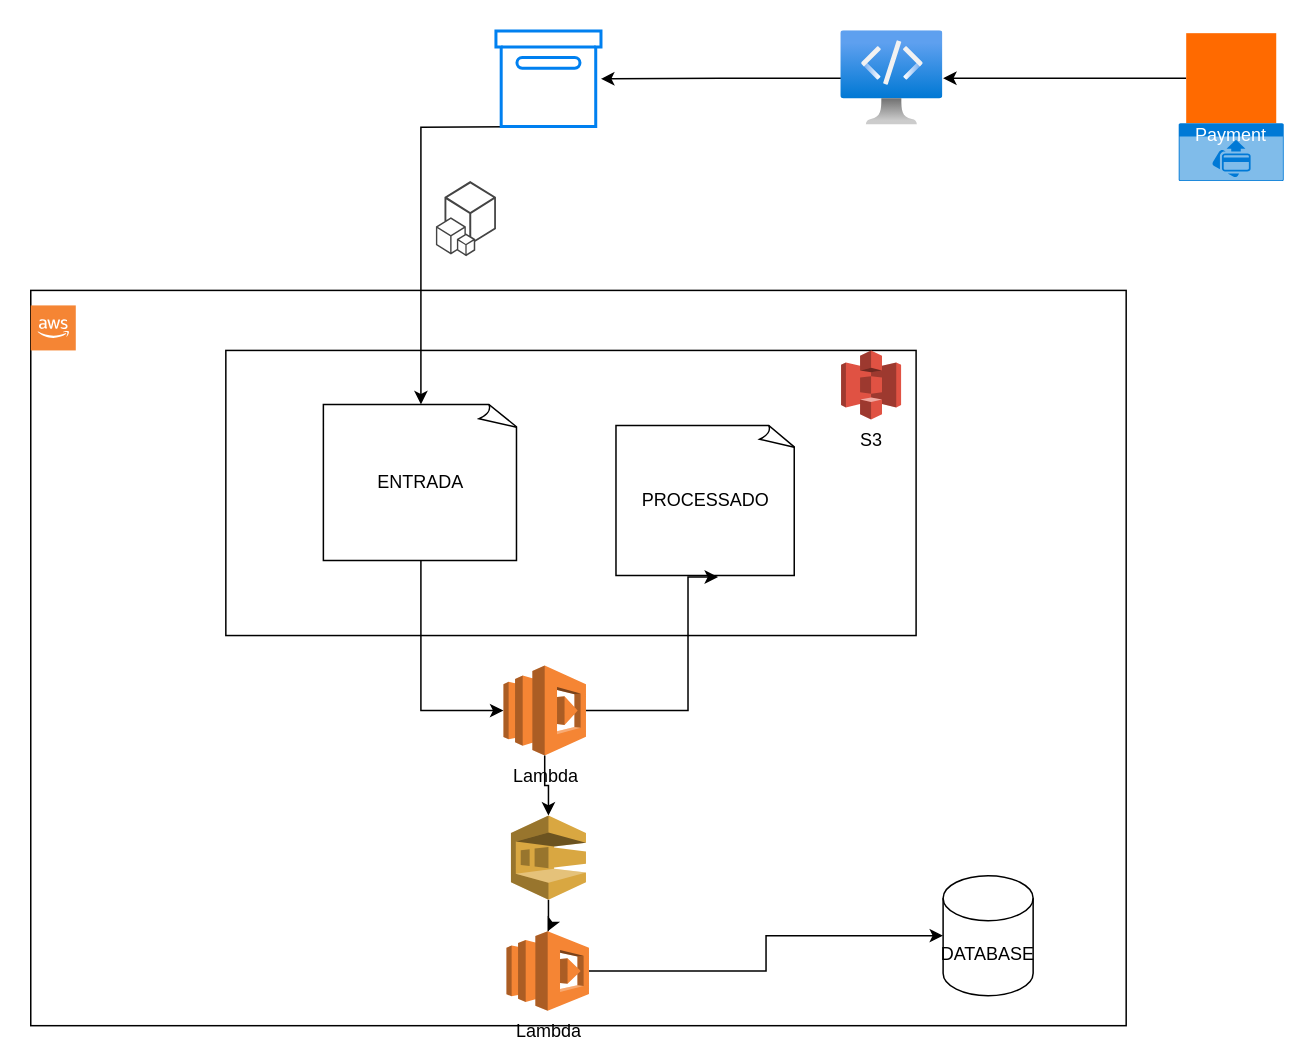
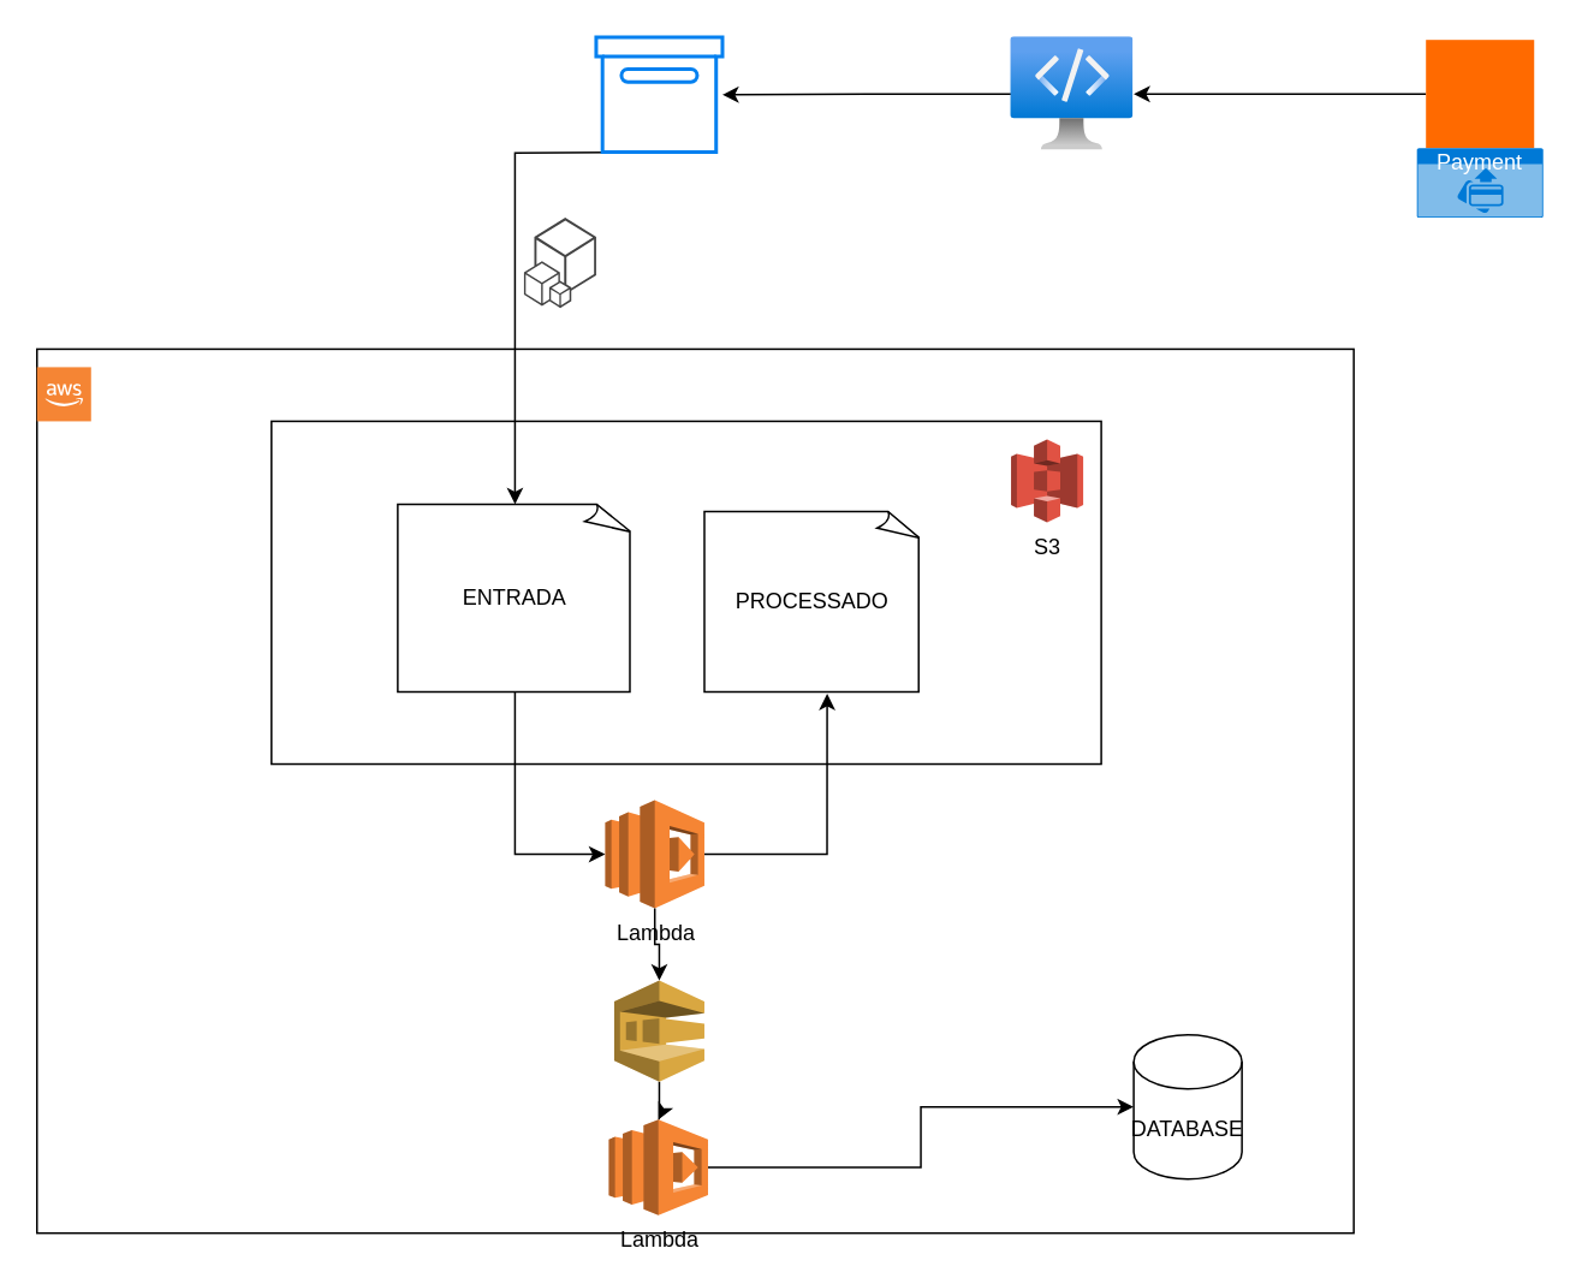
- <mxCell id="4" value="S3" style="outlineConnect=0;dashed=0;verticalLabelPosition=bottom;verticalAlign=top;align=center;html=1;shape=mxgraph.aws3.s3;fillColor=#E05243;gradientColor=none;" vertex="1" parent="1"><mxGeometry x="560" y="233" width="40" height="46" as="geometry" /></mxCell>
+ <mxCell id="4" value="S3" style="outlineConnect=0;dashed=0;verticalLabelPosition=bottom;verticalAlign=top;align=center;html=1;shape=mxgraph.aws3.s3;fillColor=#E05243;gradientColor=none;" vertex="1" parent="1"><mxGeometry x="560" y="243" width="40" height="46" as="geometry" /></mxCell>
- <mxCell id="14" value="ENTRADA" style="whiteSpace=wrap;html=1;shape=mxgraph.basic.document" vertex="1" parent="1"><mxGeometry x="215" y="269" width="130" height="104" as="geometry" /></mxCell>
+ <mxCell id="14" value="ENTRADA" style="whiteSpace=wrap;html=1;shape=mxgraph.basic.document" vertex="1" parent="1"><mxGeometry x="220" y="279" width="130" height="104" as="geometry" /></mxCell>
- <mxCell id="15" value="PROCESSADO" style="whiteSpace=wrap;html=1;shape=mxgraph.basic.document" vertex="1" parent="1"><mxGeometry x="410" y="283" width="120" height="100" as="geometry" /></mxCell>
+ <mxCell id="15" value="PROCESSADO" style="whiteSpace=wrap;html=1;shape=mxgraph.basic.document" vertex="1" parent="1"><mxGeometry x="390" y="283" width="120" height="100" as="geometry" /></mxCell>
- <mxCell id="23" value="DATABASE" style="shape=cylinder3;whiteSpace=wrap;html=1;boundedLbl=1;backgroundOutline=1;size=15;" vertex="1" parent="1"><mxGeometry x="628" y="583" width="60" height="80" as="geometry" /></mxCell>
+ <mxCell id="23" value="DATABASE" style="shape=cylinder3;whiteSpace=wrap;html=1;boundedLbl=1;backgroundOutline=1;size=15;" vertex="1" parent="1"><mxGeometry x="628" y="573" width="60" height="80" as="geometry" /></mxCell>
